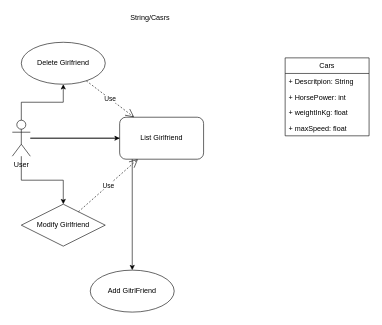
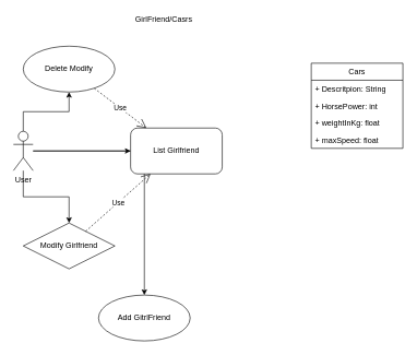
- <mxCell id="7" value="String/Casrs" style="text;html=1;align=center;verticalAlign=middle;whiteSpace=wrap;rounded=0;" vertex="1" parent="1"><mxGeometry x="195" y="20" width="110" height="20" as="geometry" /></mxCell>
+ <mxCell id="7" value="GirlFriend/Casrs" style="text;html=1;align=center;verticalAlign=middle;whiteSpace=wrap;rounded=0;" vertex="1" parent="1"><mxGeometry x="195" y="20" width="110" height="20" as="geometry" /></mxCell>
- <mxCell id="11" value="Delete Girlfriend" style="ellipse;whiteSpace=wrap;html=1;" vertex="1" parent="1"><mxGeometry x="35" y="70" width="140" height="70" as="geometry" /></mxCell>
+ <mxCell id="11" value="Delete Modify" style="ellipse;whiteSpace=wrap;html=1;" vertex="1" parent="1"><mxGeometry x="35" y="70" width="140" height="70" as="geometry" /></mxCell>
